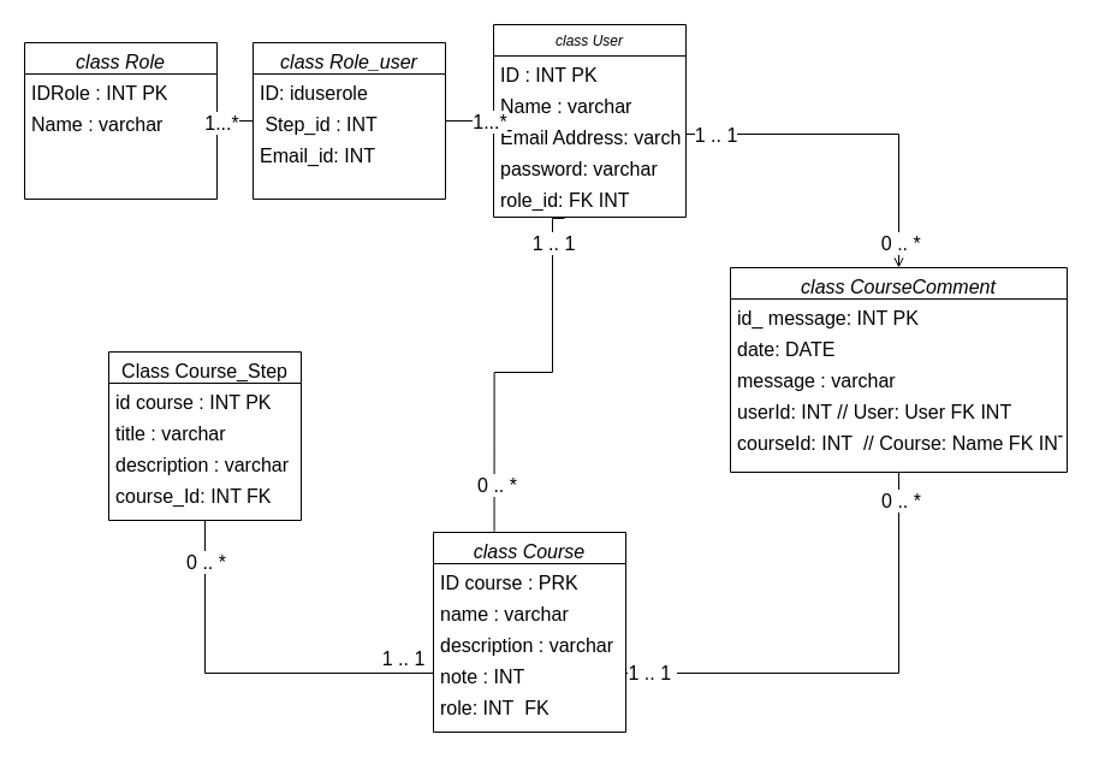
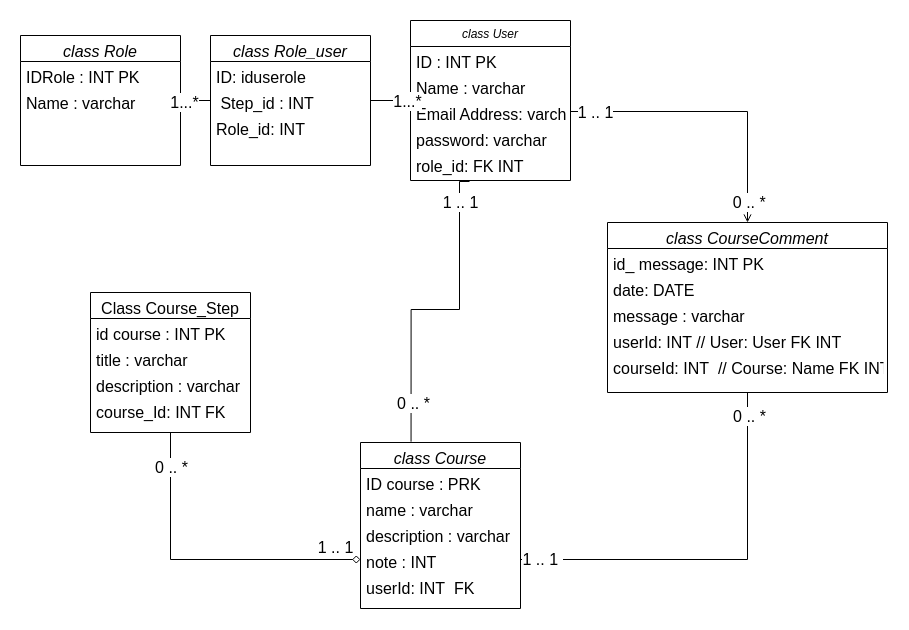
- <mxCell id="45" value="Email_id: INT" style="text;align=left;verticalAlign=top;spacingLeft=4;spacingRight=4;overflow=hidden;rotatable=0;points=[[0,0.5],[1,0.5]];portConstraint=eastwest;fontSize=16;" vertex="1" parent="42"><mxGeometry y="78" width="160" height="26" as="geometry" /></mxCell>
+ <mxCell id="45" value="Role_id: INT" style="text;align=left;verticalAlign=top;spacingLeft=4;spacingRight=4;overflow=hidden;rotatable=0;points=[[0,0.5],[1,0.5]];portConstraint=eastwest;fontSize=16;" vertex="1" parent="42"><mxGeometry y="78" width="160" height="26" as="geometry" /></mxCell>
- <mxCell id="23" style="edgeStyle=orthogonalEdgeStyle;rounded=0;orthogonalLoop=1;jettySize=auto;html=1;endArrow=none;endFill=0;fontSize=16;" parent="1" source="26" target="12" edge="1"><mxGeometry relative="1" as="geometry" /></mxCell>
+ <mxCell id="23" style="edgeStyle=orthogonalEdgeStyle;rounded=0;orthogonalLoop=1;jettySize=auto;html=1;endArrow=diamond;endFill=0;fontSize=16;" parent="1" source="26" target="12" edge="1"><mxGeometry relative="1" as="geometry" /></mxCell>
- <mxCell id="13" value="role: INT  FK" style="text;align=left;verticalAlign=top;spacingLeft=4;spacingRight=4;overflow=hidden;rotatable=0;points=[[0,0.5],[1,0.5]];portConstraint=eastwest;rounded=0;shadow=0;html=0;fontSize=16;" parent="8" vertex="1"><mxGeometry y="130" width="160" height="26" as="geometry" /></mxCell>
+ <mxCell id="13" value="userId: INT  FK" style="text;align=left;verticalAlign=top;spacingLeft=4;spacingRight=4;overflow=hidden;rotatable=0;points=[[0,0.5],[1,0.5]];portConstraint=eastwest;rounded=0;shadow=0;html=0;fontSize=16;" parent="8" vertex="1"><mxGeometry y="130" width="160" height="26" as="geometry" /></mxCell>
